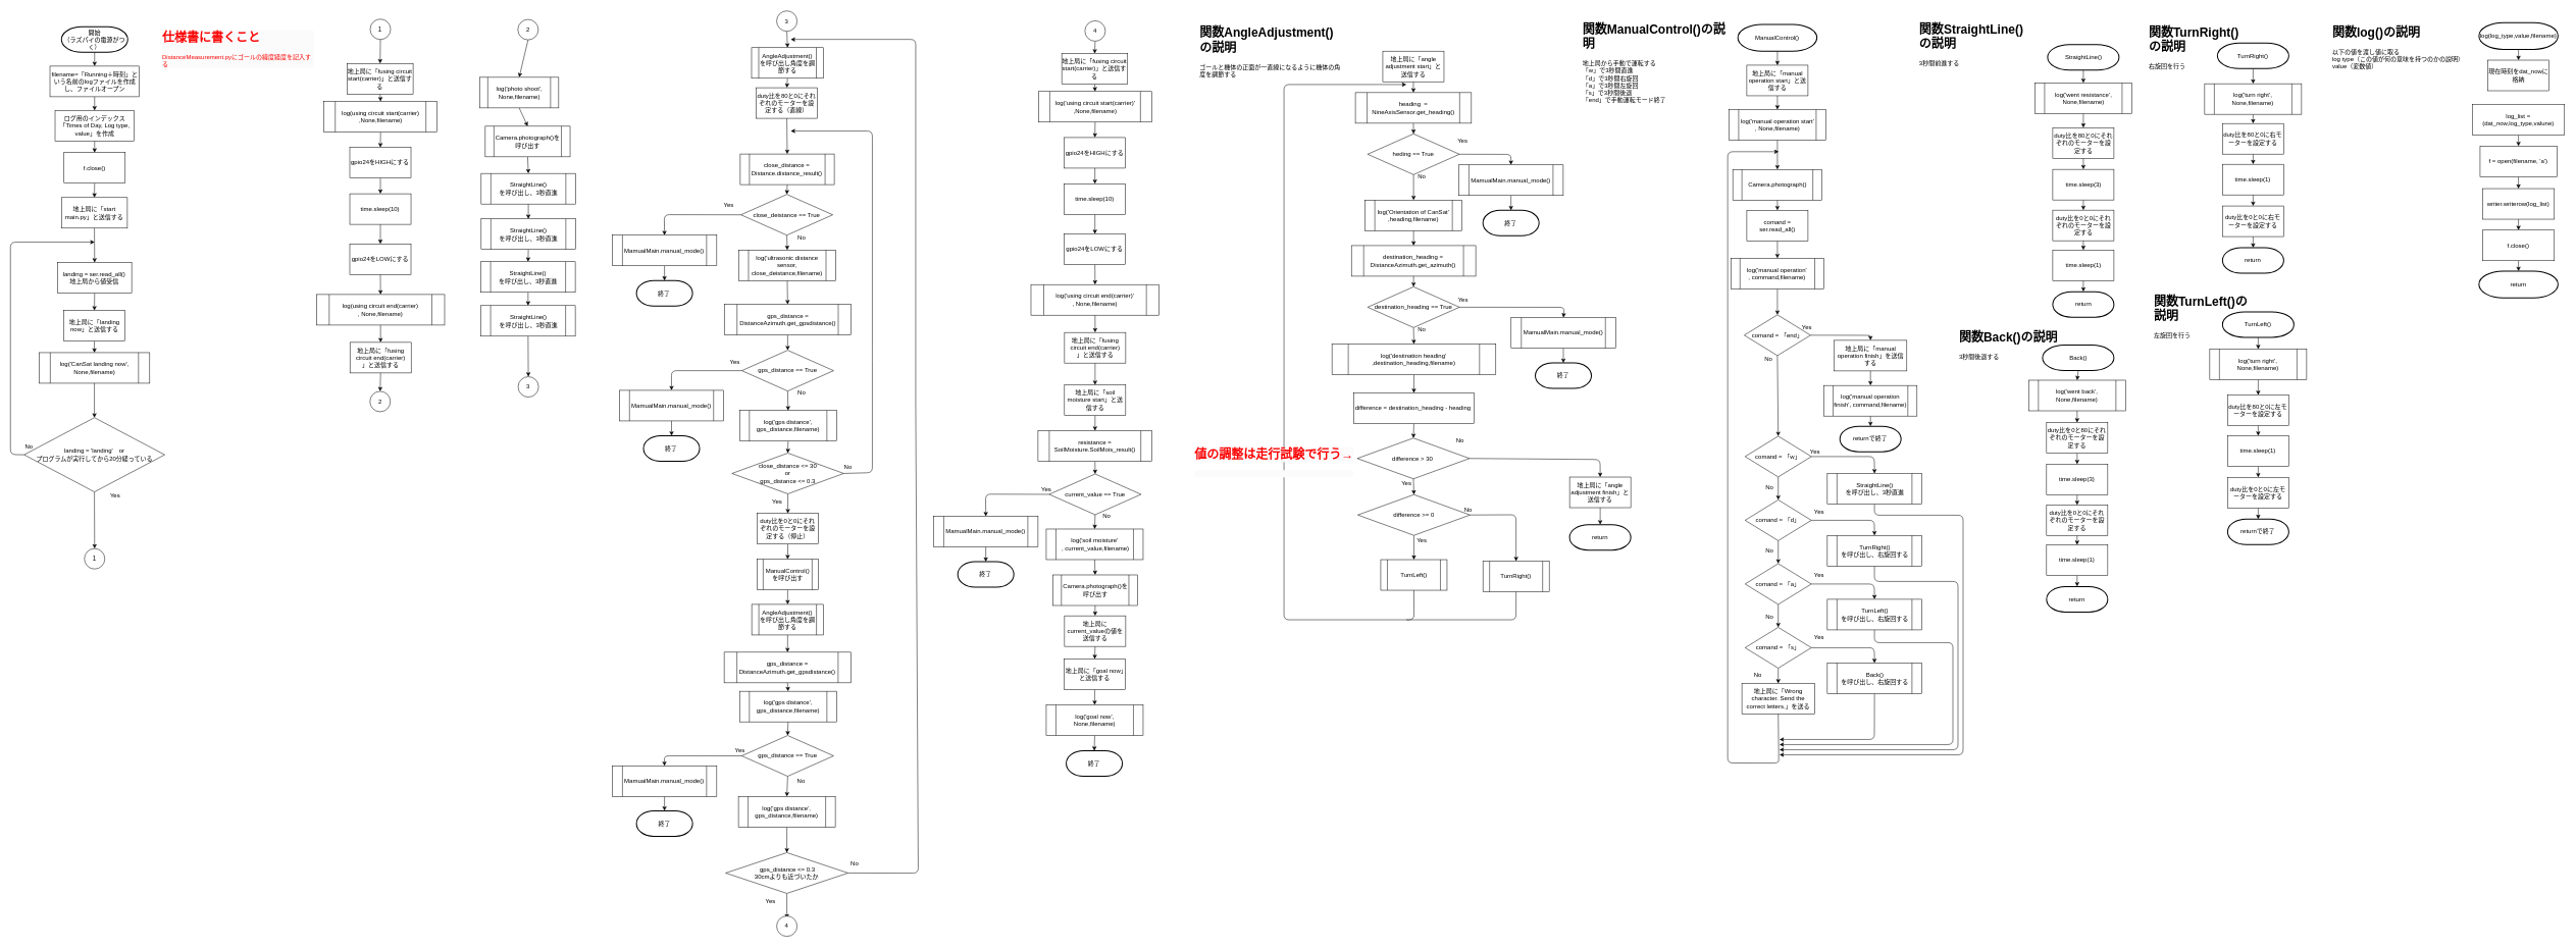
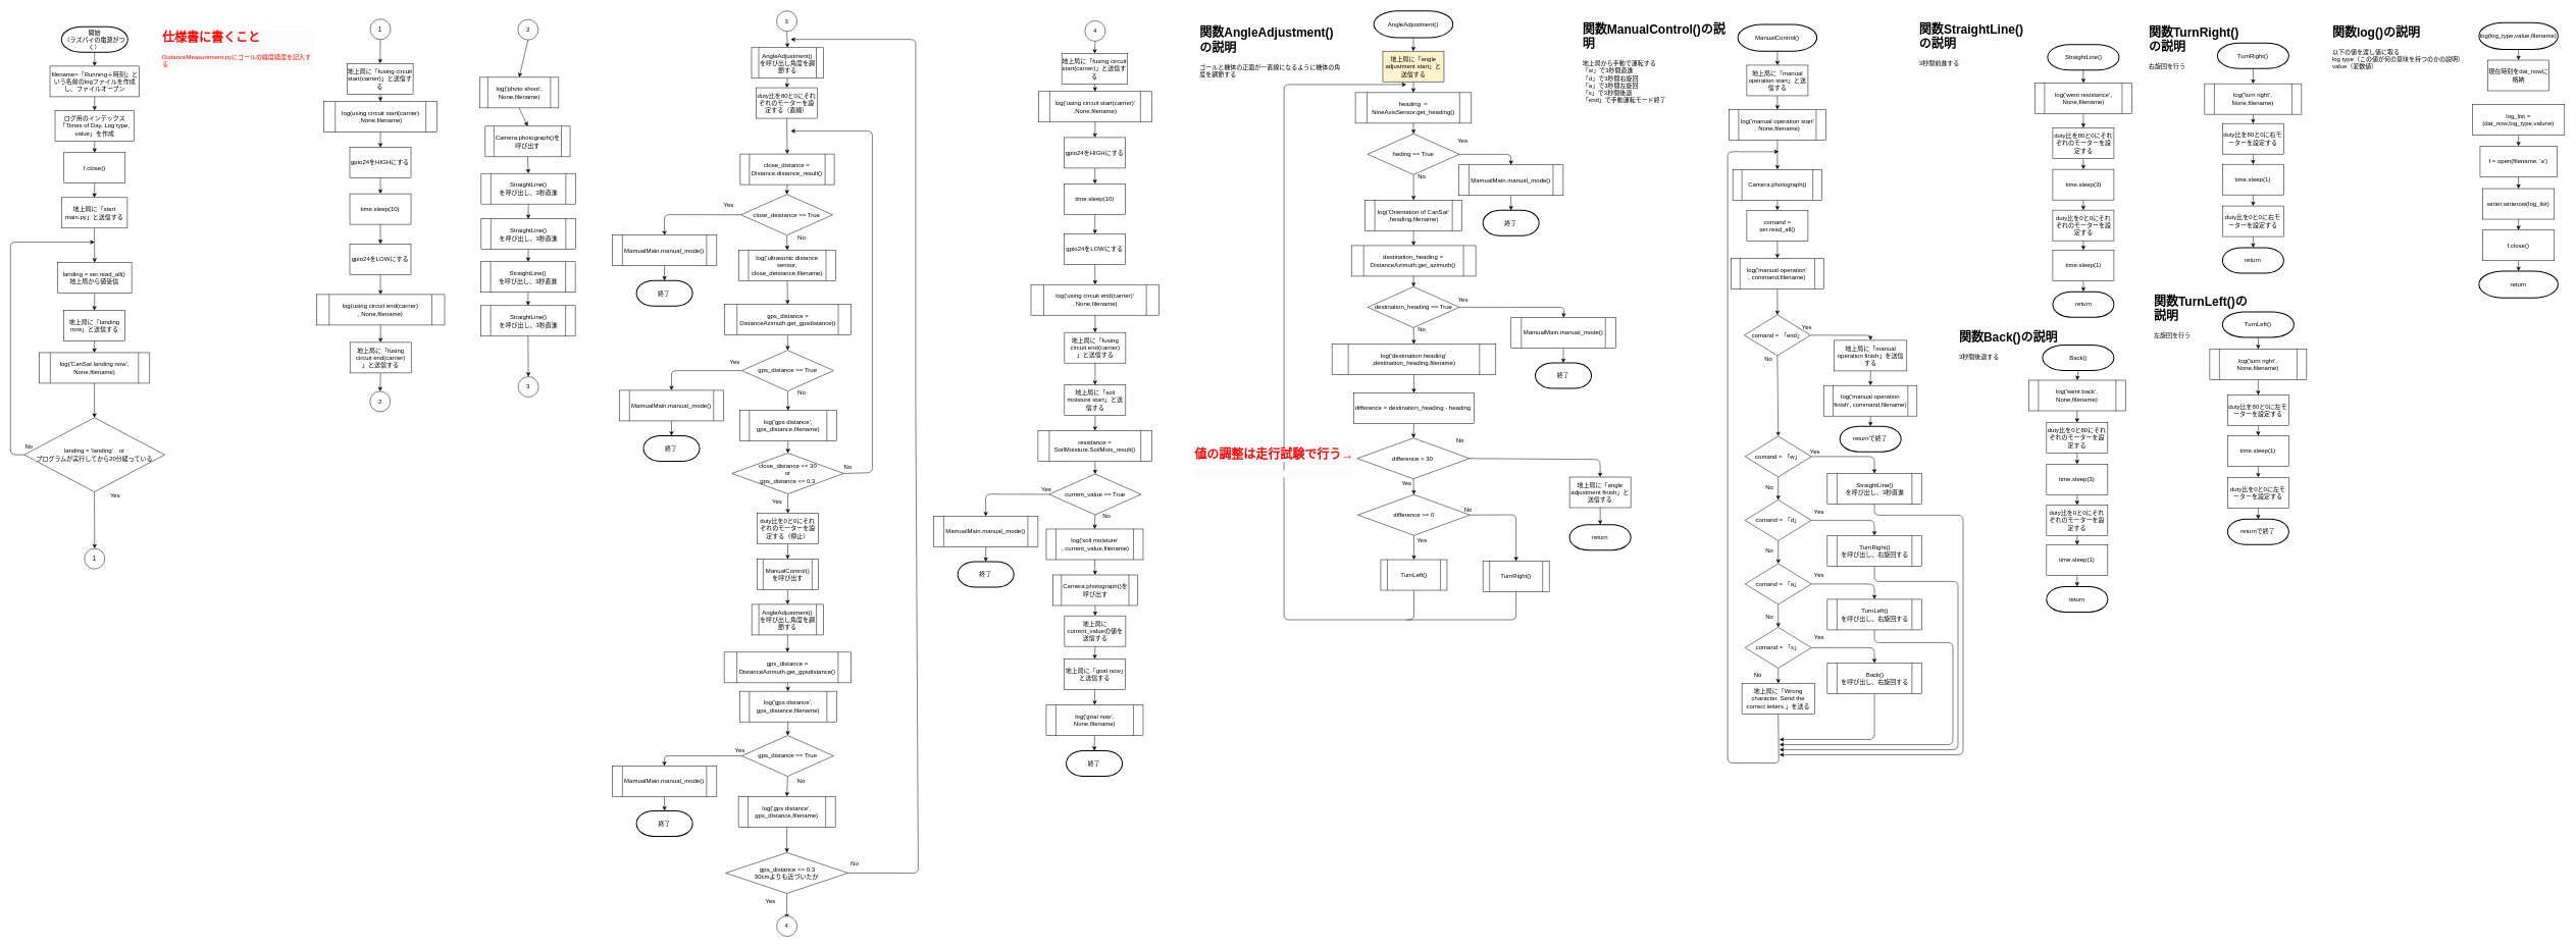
+ <mxCell id="47" value="AngleAdjustment()" style="strokeWidth=2;html=1;shape=mxgraph.flowchart.terminator;whiteSpace=wrap;" parent="1" vertex="1"><mxGeometry x="2693.38" y="20.57" width="155" height="52.5" as="geometry" /></mxCell>
+ <mxCell id="46" style="edgeStyle=none;html=1;exitX=0.5;exitY=1;exitDx=0;exitDy=0;exitPerimeter=0;entryX=0.5;entryY=0;entryDx=0;entryDy=0;" parent="1" source="47" target="188" edge="1"><mxGeometry relative="1" as="geometry" /></mxCell>
- <mxCell id="188" value="地上局に「angle adjustment start」と送信する" style="rounded=0;whiteSpace=wrap;html=1;" parent="1" vertex="1"><mxGeometry x="2710.88" y="99.56" width="120" height="60" as="geometry" /></mxCell>
+ <mxCell id="188" value="地上局に「angle adjustment start」と送信する" style="rounded=0;whiteSpace=wrap;html=1;fillColor=#fff2cc;" parent="1" vertex="1"><mxGeometry x="2710.88" y="99.56" width="120" height="60" as="geometry" /></mxCell>
